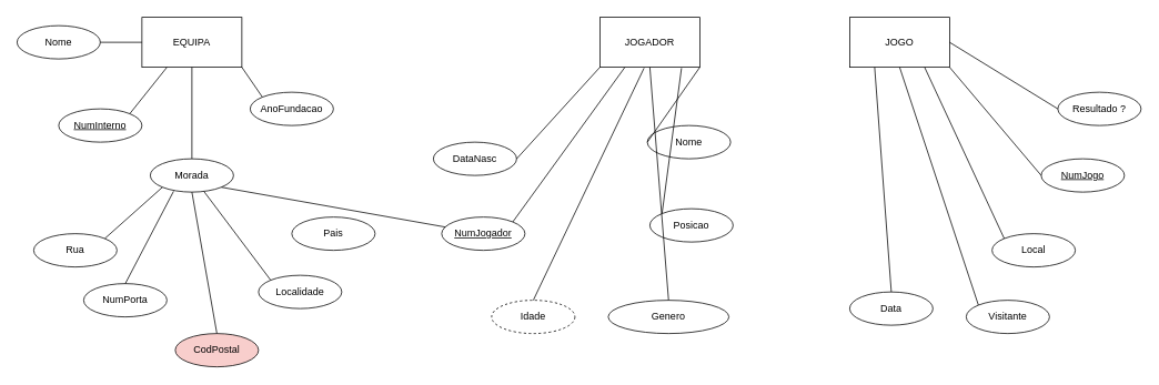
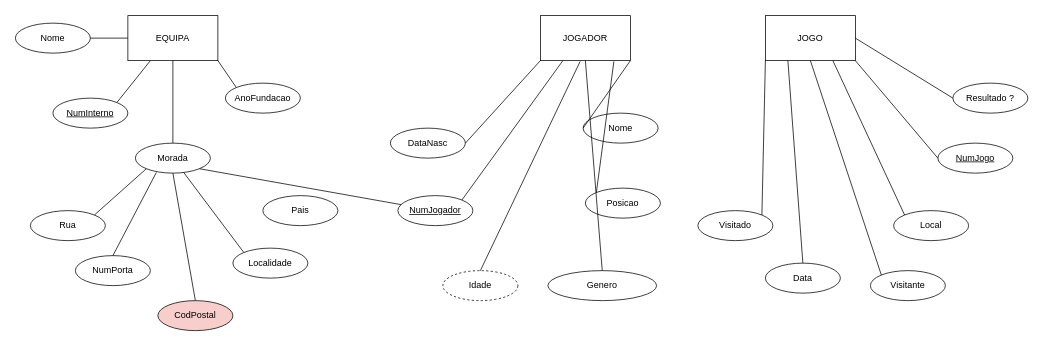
+ <mxCell id="46" value="" style="endArrow=none;html=1;rounded=0;exitX=1;exitY=0;exitDx=0;exitDy=0;entryX=0;entryY=1;entryDx=0;entryDy=0;" edge="1" parent="1" source="23" target="4"><mxGeometry width="50" height="50" relative="1" as="geometry"><mxPoint x="980" y="320" as="sourcePoint" /><mxPoint x="1030" y="270" as="targetPoint" /></mxGeometry></mxCell>
+ <mxCell id="23" value="Visitado" style="ellipse;whiteSpace=wrap;html=1;align=center;" vertex="1" parent="1"><mxGeometry x="930" y="280" width="100" height="40" as="geometry" /></mxCell>
